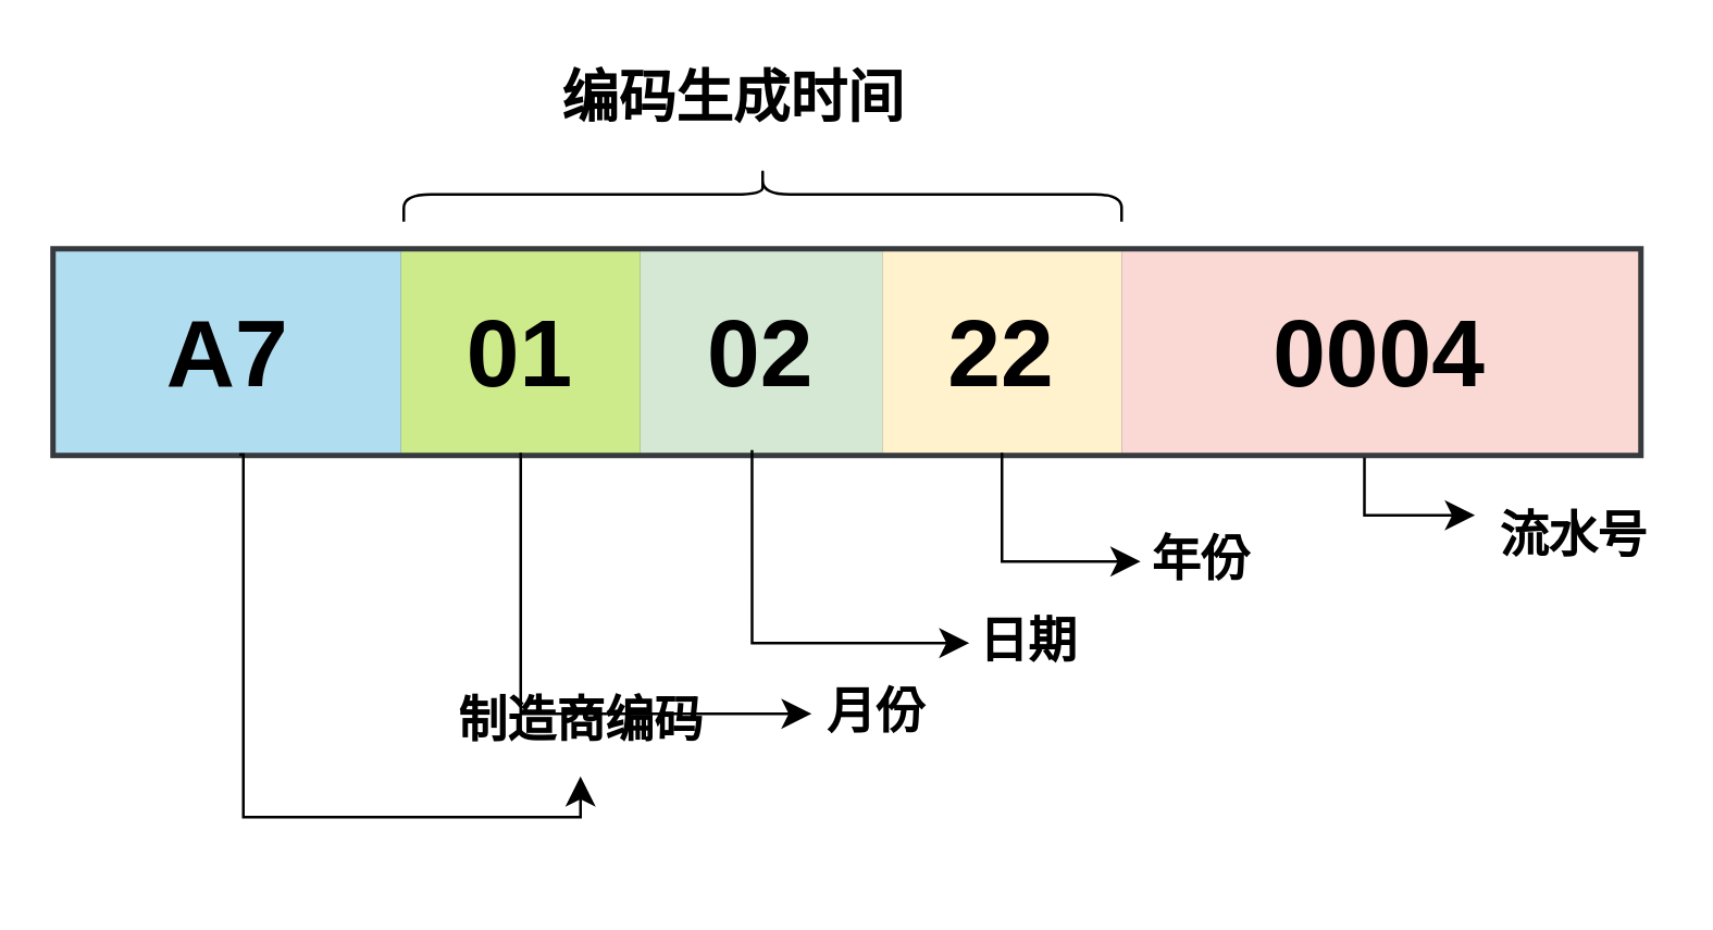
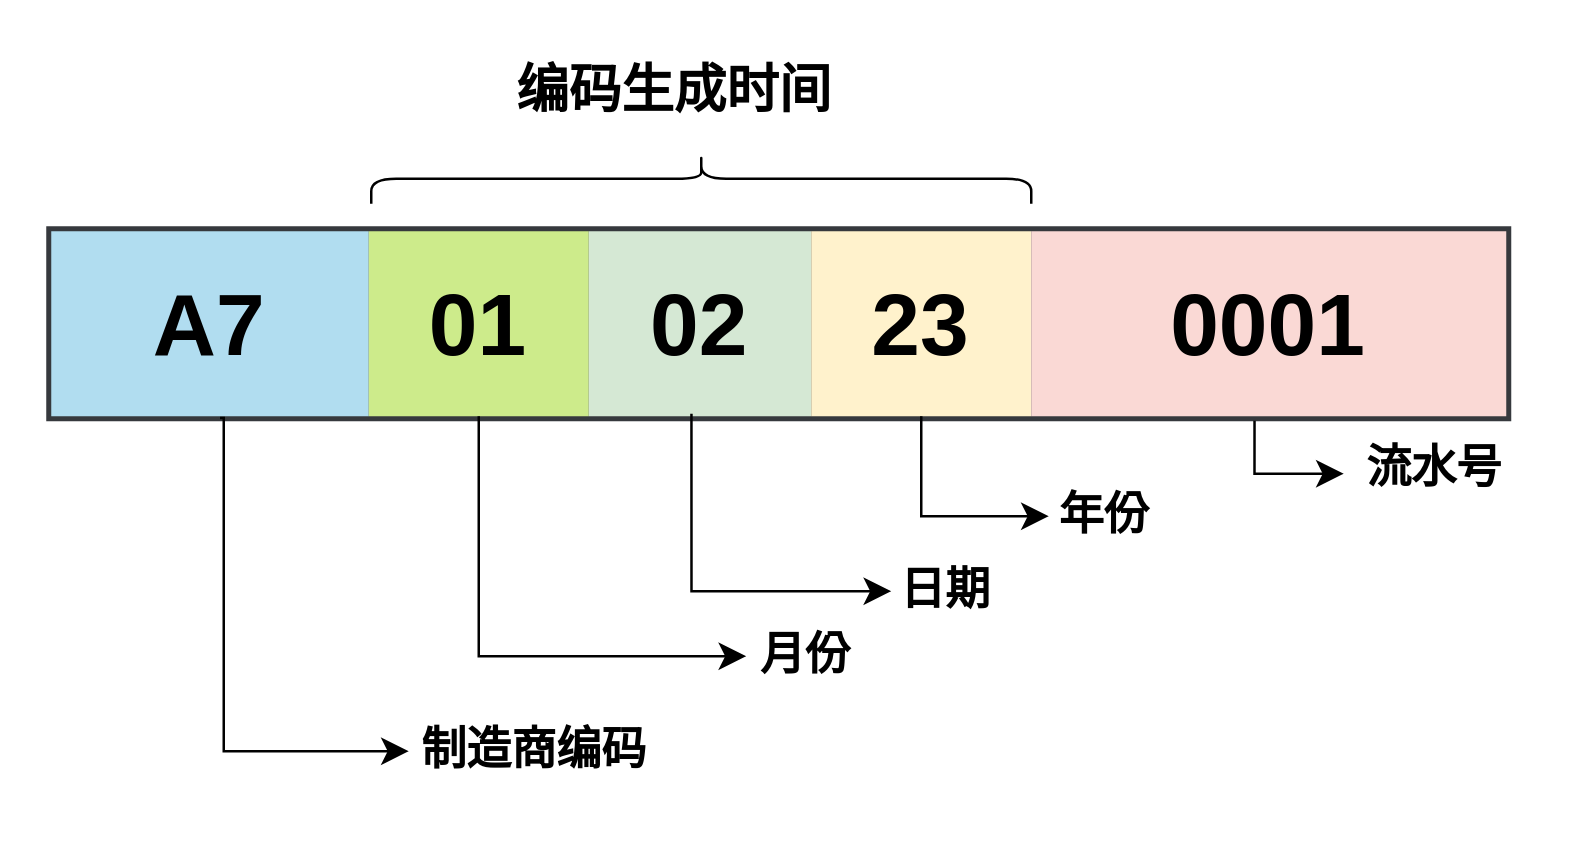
- <mxCell id="7" value="&lt;b style=&quot;border-color: var(--border-color); font-size: 35px;&quot;&gt;&lt;font style=&quot;border-color: var(--border-color); font-size: 35px;&quot;&gt;22&lt;/font&gt;&lt;/b&gt;" style="shape=partialRectangle;html=1;whiteSpace=wrap;connectable=0;strokeColor=#d6b656;overflow=hidden;fillColor=#fff2cc;top=0;left=0;bottom=0;right=0;pointerEvents=1;fontSize=35;strokeWidth=20;" parent="3" vertex="1"><mxGeometry x="304" width="88" height="74" as="geometry"><mxRectangle width="88" height="74" as="alternateBounds" /></mxGeometry></mxCell>
+ <mxCell id="7" value="&lt;b style=&quot;border-color: var(--border-color); font-size: 35px;&quot;&gt;&lt;font style=&quot;border-color: var(--border-color); font-size: 35px;&quot;&gt;23&lt;/font&gt;&lt;/b&gt;" style="shape=partialRectangle;html=1;whiteSpace=wrap;connectable=0;strokeColor=#d6b656;overflow=hidden;fillColor=#fff2cc;top=0;left=0;bottom=0;right=0;pointerEvents=1;fontSize=35;strokeWidth=20;" parent="3" vertex="1"><mxGeometry x="304" width="88" height="74" as="geometry"><mxRectangle width="88" height="74" as="alternateBounds" /></mxGeometry></mxCell>
- <mxCell id="8" value="&lt;b style=&quot;font-size: 35px;&quot;&gt;&lt;font style=&quot;font-size: 35px;&quot;&gt;0004&lt;/font&gt;&lt;/b&gt;" style="shape=partialRectangle;html=1;whiteSpace=wrap;connectable=0;strokeColor=#000000;overflow=hidden;fillColor=#fad9d5;top=0;left=0;bottom=0;right=0;pointerEvents=1;fontSize=35;strokeWidth=20;" parent="3" vertex="1"><mxGeometry x="392" width="190" height="74" as="geometry"><mxRectangle width="190" height="74" as="alternateBounds" /></mxGeometry></mxCell>
+ <mxCell id="8" value="&lt;b style=&quot;font-size: 35px;&quot;&gt;&lt;font style=&quot;font-size: 35px;&quot;&gt;0001&lt;/font&gt;&lt;/b&gt;" style="shape=partialRectangle;html=1;whiteSpace=wrap;connectable=0;strokeColor=#000000;overflow=hidden;fillColor=#fad9d5;top=0;left=0;bottom=0;right=0;pointerEvents=1;fontSize=35;strokeWidth=20;" parent="3" vertex="1"><mxGeometry x="392" width="190" height="74" as="geometry"><mxRectangle width="190" height="74" as="alternateBounds" /></mxGeometry></mxCell>
- <mxCell id="9" value="流水号" style="text;strokeColor=none;fillColor=none;html=1;fontSize=18;fontStyle=1;verticalAlign=middle;align=center;" parent="1" vertex="1"><mxGeometry x="542" y="181" width="71" height="31" as="geometry" /></mxCell>
+ <mxCell id="9" value="流水号" style="text;strokeColor=none;fillColor=none;html=1;fontSize=18;fontStyle=1;verticalAlign=middle;align=center;" parent="1" vertex="1"><mxGeometry x="537" y="171" width="71" height="31" as="geometry" /></mxCell>
- <mxCell id="13" value="制造商编码" style="text;strokeColor=none;fillColor=none;html=1;fontSize=18;fontStyle=1;verticalAlign=middle;align=center;" parent="1" vertex="1"><mxGeometry x="163" y="245" width="100" height="40" as="geometry" /></mxCell>
+ <mxCell id="13" value="制造商编码" style="text;strokeColor=none;fillColor=none;html=1;fontSize=18;fontStyle=1;verticalAlign=middle;align=center;" parent="1" vertex="1"><mxGeometry x="163" y="280" width="100" height="40" as="geometry" /></mxCell>
